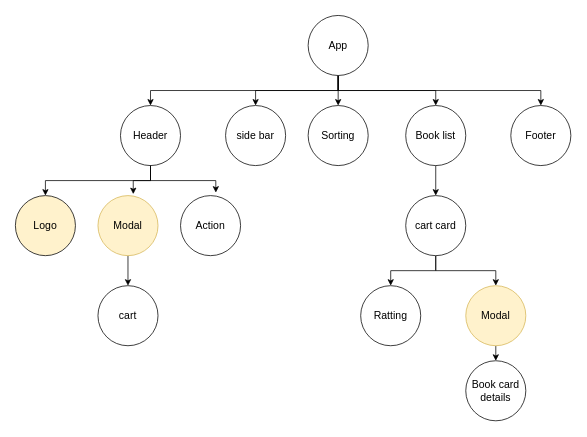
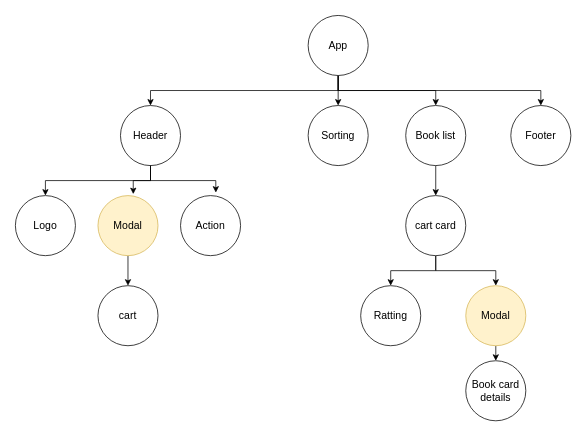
- <mxCell id="5" style="edgeStyle=orthogonalEdgeStyle;rounded=0;orthogonalLoop=1;jettySize=auto;html=1;exitX=0.5;exitY=1;exitDx=0;exitDy=0;entryX=0.5;entryY=0;entryDx=0;entryDy=0;" parent="1" source="7" target="11" edge="1"><mxGeometry relative="1" as="geometry" /></mxCell>
- <mxCell id="11" value="&lt;font style=&quot;font-size: 14px;&quot;&gt;side bar&lt;/font&gt;" style="ellipse;whiteSpace=wrap;html=1;aspect=fixed;" parent="1" vertex="1"><mxGeometry x="300" y="140" width="80" height="80" as="geometry" /></mxCell>
- <mxCell id="14" value="&lt;font style=&quot;font-size: 14px;&quot;&gt;Logo&lt;/font&gt;" style="ellipse;whiteSpace=wrap;html=1;aspect=fixed;fillColor=#fff2cc;" parent="1" vertex="1"><mxGeometry x="20" y="260" width="80" height="80" as="geometry" /></mxCell>
+ <mxCell id="14" value="&lt;font style=&quot;font-size: 14px;&quot;&gt;Logo&lt;/font&gt;" style="ellipse;whiteSpace=wrap;html=1;aspect=fixed;" parent="1" vertex="1"><mxGeometry x="20" y="260" width="80" height="80" as="geometry" /></mxCell>
